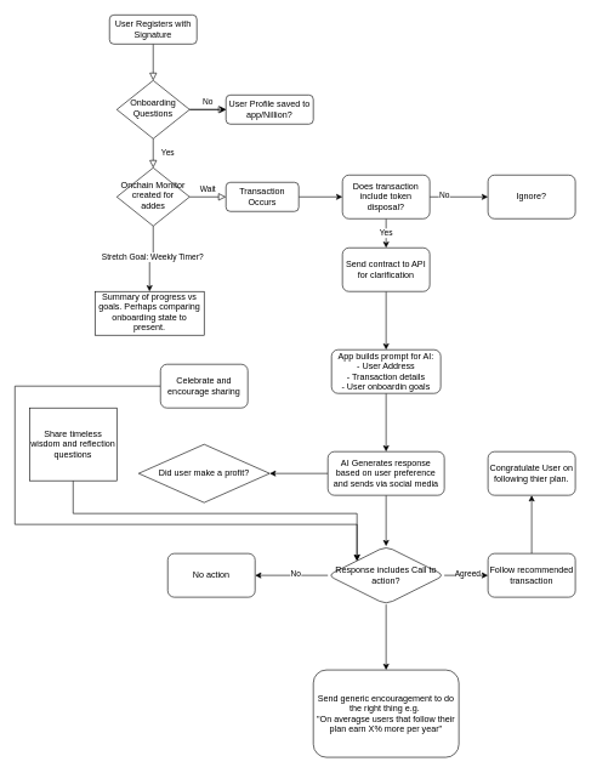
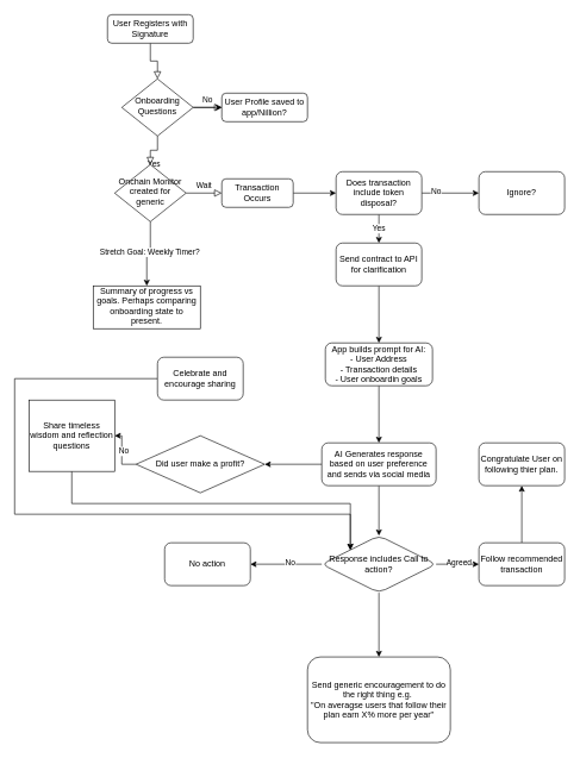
- <mxCell id="7" value="Onboarding Questions" style="rhombus;whiteSpace=wrap;html=1;shadow=0;fontFamily=Helvetica;fontSize=12;align=center;strokeWidth=1;spacing=6;spacingTop=-4;" parent="1" vertex="1"><mxGeometry x="160" y="110" width="100" height="80" as="geometry" /></mxCell>
+ <mxCell id="7" value="Onboarding Questions" style="rhombus;whiteSpace=wrap;html=1;shadow=0;fontFamily=Helvetica;fontSize=12;align=center;strokeWidth=1;spacing=6;spacingTop=-4;" parent="1" vertex="1"><mxGeometry x="170" y="110" width="100" height="80" as="geometry" /></mxCell>
- <mxCell id="12" value="Onchain Monitor created for addes" style="rhombus;whiteSpace=wrap;html=1;shadow=0;fontFamily=Helvetica;fontSize=12;align=center;strokeWidth=1;spacing=6;spacingTop=-4;" parent="1" vertex="1"><mxGeometry x="160" y="230" width="100" height="80" as="geometry" /></mxCell>
+ <mxCell id="12" value="Onchain Monitor created for generic" style="rhombus;whiteSpace=wrap;html=1;shadow=0;fontFamily=Helvetica;fontSize=12;align=center;strokeWidth=1;spacing=6;spacingTop=-4;" parent="1" vertex="1"><mxGeometry x="160" y="230" width="100" height="80" as="geometry" /></mxCell>
+ <mxCell id="39" value="" style="edgeStyle=orthogonalEdgeStyle;rounded=0;orthogonalLoop=1;jettySize=auto;html=1;" parent="1" source="41" target="45" edge="1"><mxGeometry relative="1" as="geometry" /></mxCell>
+ <mxCell id="40" value="No" style="edgeLabel;html=1;align=center;verticalAlign=middle;resizable=0;points=[];" parent="39" vertex="1" connectable="0"><mxGeometry x="0.128" y="-2" relative="1" as="geometry"><mxPoint as="offset" /></mxGeometry></mxCell>
